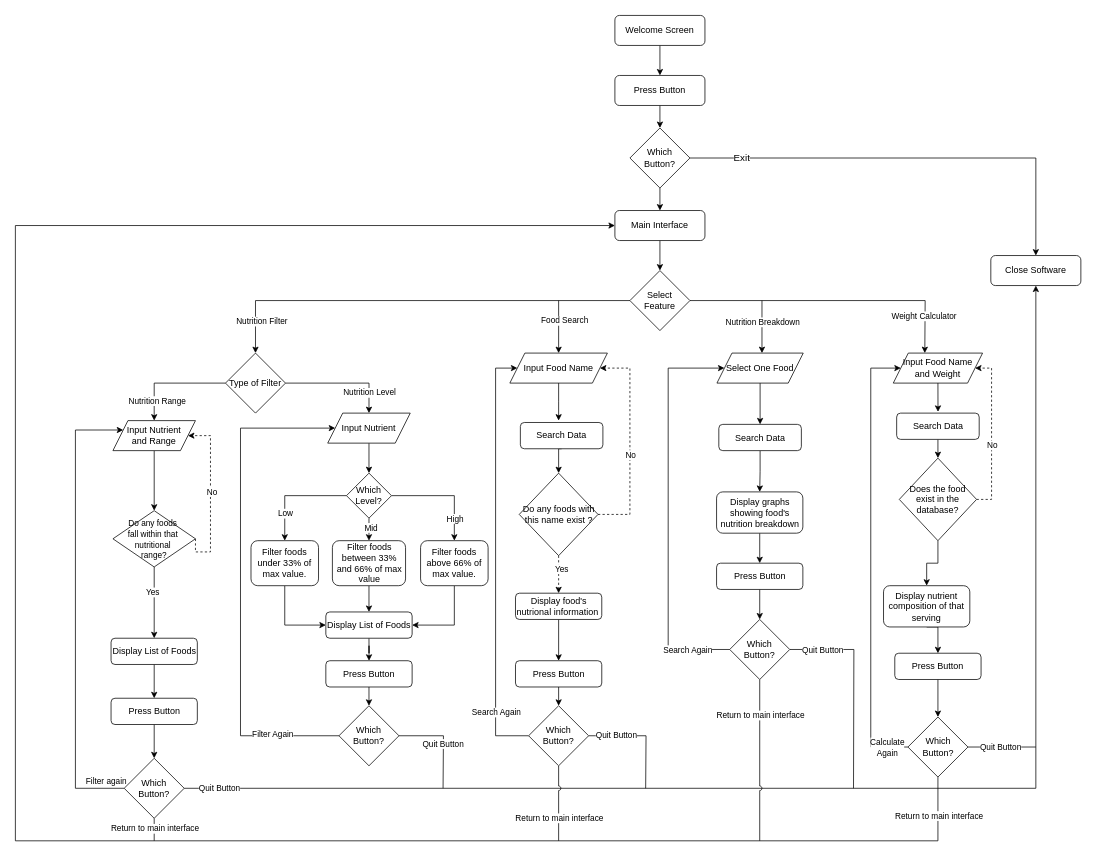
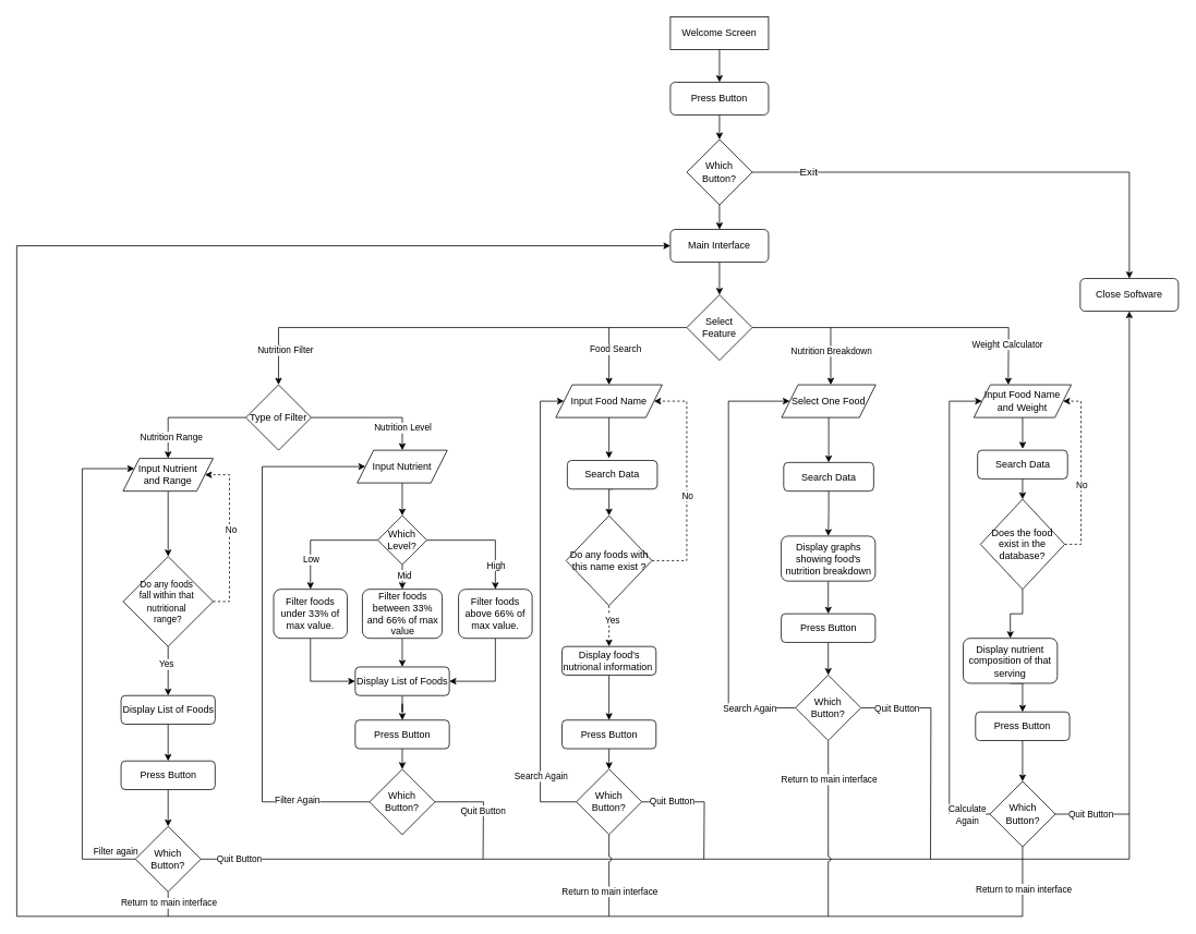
- <mxCell id="3" value="Welcome Screen" style="rounded=1;whiteSpace=wrap;html=1;" vertex="1" parent="1"><mxGeometry x="819" y="20" width="120" height="40" as="geometry" /></mxCell>
+ <mxCell id="3" value="Welcome Screen" style="whiteSpace=wrap;html=1;rounded=0;" vertex="1" parent="1"><mxGeometry x="819" y="20" width="120" height="40" as="geometry" /></mxCell>
- <mxCell id="51" value="&lt;font style=&quot;font-size: 11px;&quot;&gt;Do any foods&amp;nbsp;&lt;/font&gt;&lt;div&gt;&lt;font style=&quot;font-size: 11px;&quot;&gt;fall within that&amp;nbsp;&lt;/font&gt;&lt;div&gt;&lt;font style=&quot;font-size: 11px;&quot;&gt;nutritional&amp;nbsp;&lt;/font&gt;&lt;/div&gt;&lt;div&gt;&lt;font style=&quot;font-size: 11px;&quot;&gt;range?&lt;/font&gt;&lt;/div&gt;&lt;/div&gt;" style="rhombus;whiteSpace=wrap;html=1;" vertex="1" parent="1"><mxGeometry x="150" y="680" width="110" height="75" as="geometry" /></mxCell>
+ <mxCell id="51" value="&lt;font style=&quot;font-size: 11px;&quot;&gt;Do any foods&amp;nbsp;&lt;/font&gt;&lt;div&gt;&lt;font style=&quot;font-size: 11px;&quot;&gt;fall within that&amp;nbsp;&lt;/font&gt;&lt;div&gt;&lt;font style=&quot;font-size: 11px;&quot;&gt;nutritional&amp;nbsp;&lt;/font&gt;&lt;/div&gt;&lt;div&gt;&lt;font style=&quot;font-size: 11px;&quot;&gt;range?&lt;/font&gt;&lt;/div&gt;&lt;/div&gt;" style="rhombus;whiteSpace=wrap;html=1;" vertex="1" parent="1"><mxGeometry x="150" y="680" width="110" height="110" as="geometry" /></mxCell>
